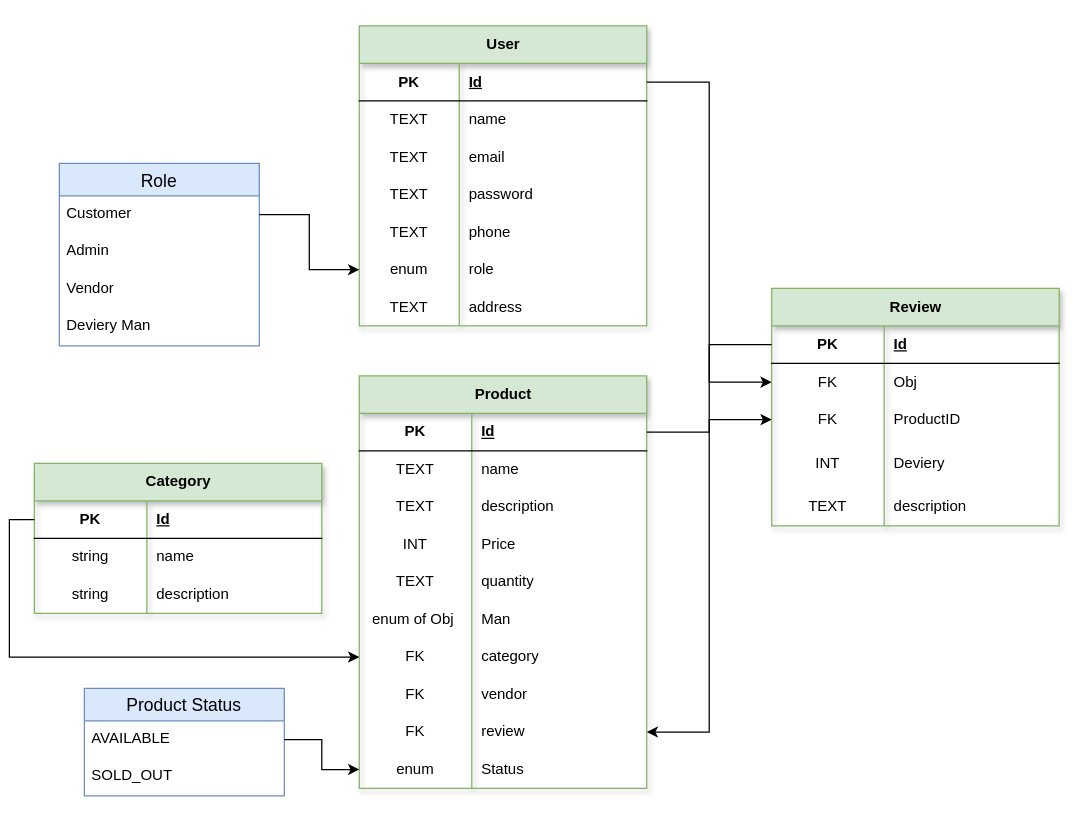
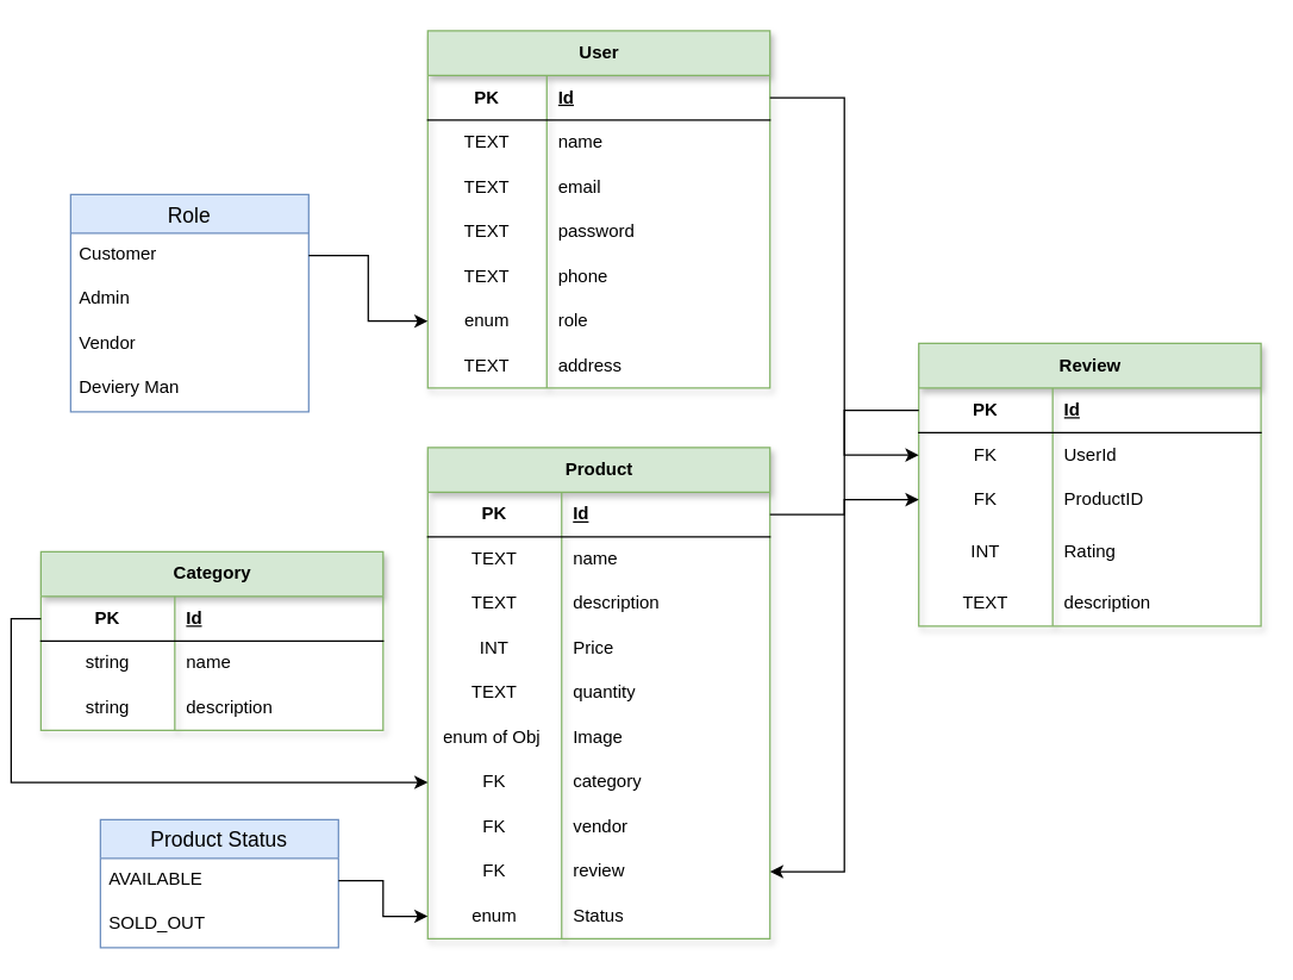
- <mxCell id="79" value="Obj" style="shape=partialRectangle;connectable=0;fillColor=none;top=0;left=0;bottom=0;right=0;align=left;spacingLeft=6;overflow=hidden;whiteSpace=wrap;html=1;swimlaneFillColor=none;" vertex="1" parent="77"><mxGeometry x="90" width="140" height="30" as="geometry"><mxRectangle width="140" height="30" as="alternateBounds" /></mxGeometry></mxCell>
+ <mxCell id="79" value="UserId" style="shape=partialRectangle;connectable=0;fillColor=none;top=0;left=0;bottom=0;right=0;align=left;spacingLeft=6;overflow=hidden;whiteSpace=wrap;html=1;swimlaneFillColor=none;" vertex="1" parent="77"><mxGeometry x="90" width="140" height="30" as="geometry"><mxRectangle width="140" height="30" as="alternateBounds" /></mxGeometry></mxCell>
- <mxCell id="85" value="Deviery" style="shape=partialRectangle;connectable=0;fillColor=none;top=0;left=0;bottom=0;right=0;align=left;spacingLeft=6;overflow=hidden;whiteSpace=wrap;html=1;swimlaneFillColor=none;" vertex="1" parent="83"><mxGeometry x="90" width="140" height="40" as="geometry"><mxRectangle width="140" height="40" as="alternateBounds" /></mxGeometry></mxCell>
+ <mxCell id="85" value="Rating" style="shape=partialRectangle;connectable=0;fillColor=none;top=0;left=0;bottom=0;right=0;align=left;spacingLeft=6;overflow=hidden;whiteSpace=wrap;html=1;swimlaneFillColor=none;" vertex="1" parent="83"><mxGeometry x="90" width="140" height="40" as="geometry"><mxRectangle width="140" height="40" as="alternateBounds" /></mxGeometry></mxCell>
- <mxCell id="47" value="Man" style="shape=partialRectangle;connectable=0;fillColor=none;top=0;left=0;bottom=0;right=0;align=left;spacingLeft=6;overflow=hidden;whiteSpace=wrap;html=1;swimlaneFillColor=none;" vertex="1" parent="45"><mxGeometry x="90" width="140" height="30" as="geometry"><mxRectangle width="140" height="30" as="alternateBounds" /></mxGeometry></mxCell>
+ <mxCell id="47" value="Image" style="shape=partialRectangle;connectable=0;fillColor=none;top=0;left=0;bottom=0;right=0;align=left;spacingLeft=6;overflow=hidden;whiteSpace=wrap;html=1;swimlaneFillColor=none;" vertex="1" parent="45"><mxGeometry x="90" width="140" height="30" as="geometry"><mxRectangle width="140" height="30" as="alternateBounds" /></mxGeometry></mxCell>
